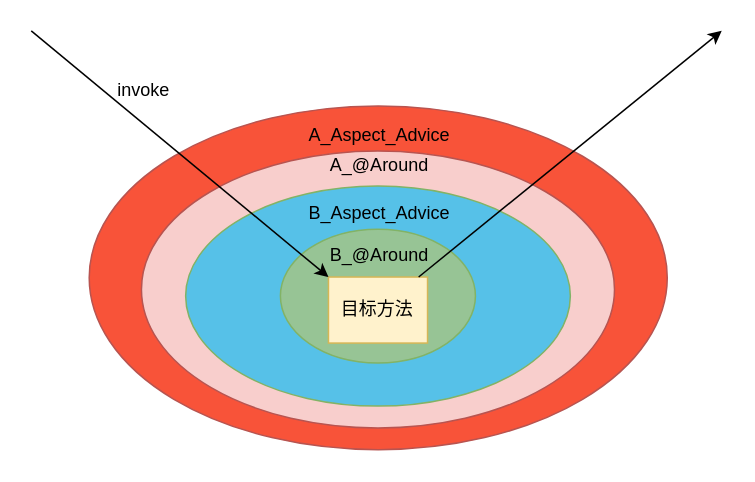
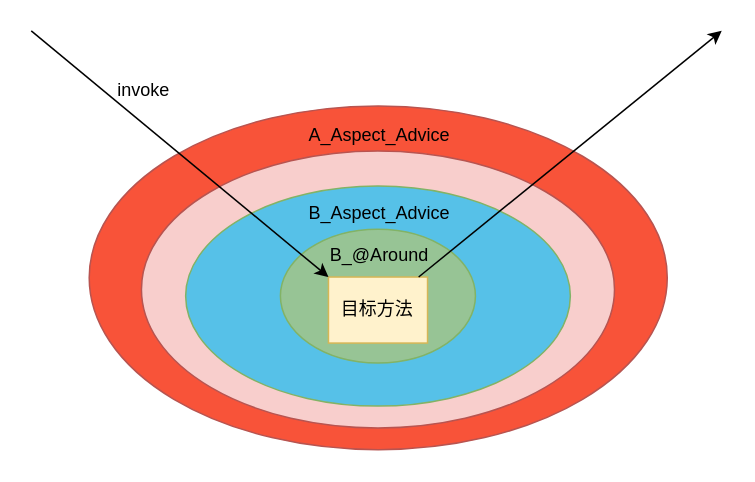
- <mxCell id="10" value="A_@Around" style="text;html=1;align=center;verticalAlign=middle;resizable=0;points=[];autosize=1;" vertex="1" parent="2"><mxGeometry x="152.8" y="30" width="80" height="20" as="geometry" /></mxCell>
